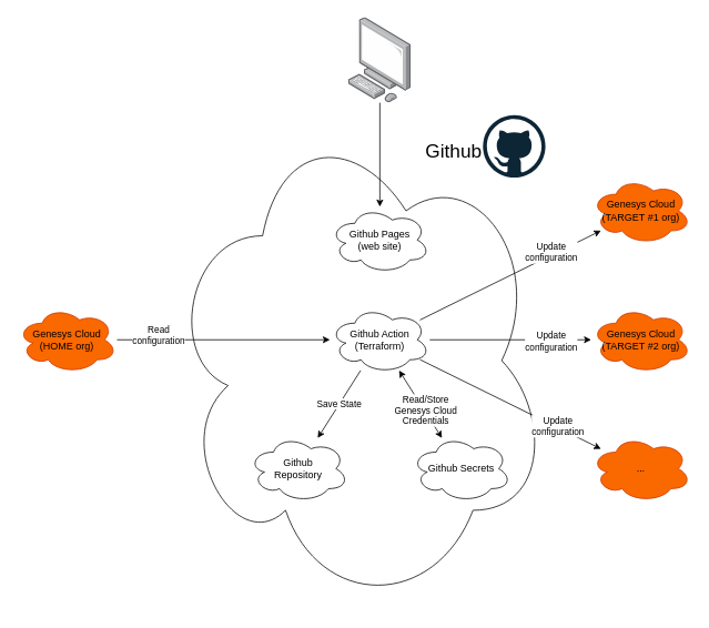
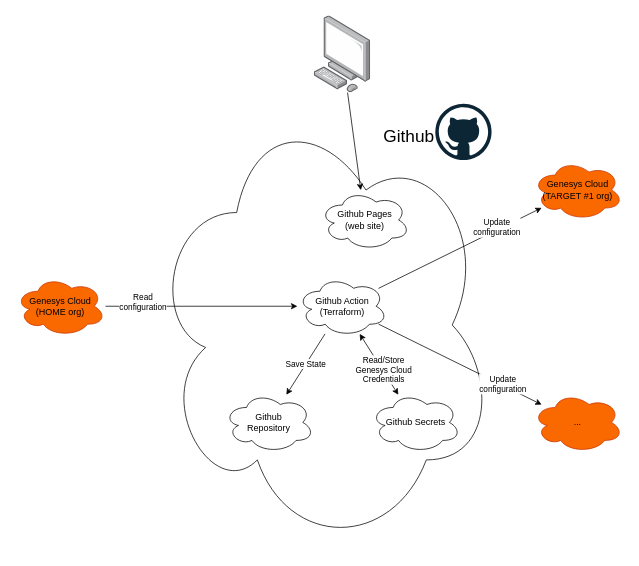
- <mxCell id="12" value="Github Pages&lt;br&gt;(web site)" style="ellipse;shape=cloud;whiteSpace=wrap;html=1;" parent="1" vertex="1"><mxGeometry x="396" y="248" width="120" height="80" as="geometry" /></mxCell>
+ <mxCell id="12" value="Github Pages&lt;br&gt;(web site)" style="ellipse;shape=cloud;whiteSpace=wrap;html=1;" parent="1" vertex="1"><mxGeometry x="426" y="253" width="120" height="80" as="geometry" /></mxCell>
- <mxCell id="10" value="Update&lt;br&gt;configuration" style="endArrow=classic;html=1;" parent="1" source="3" target="6" edge="1"><mxGeometry x="0.509" y="-2" width="50" height="50" relative="1" as="geometry"><mxPoint x="356.652" y="436.292" as="sourcePoint" /><mxPoint x="291.4" y="579.719" as="targetPoint" /><mxPoint as="offset" /></mxGeometry></mxCell>
- <mxCell id="6" value="Genesys Cloud (TARGET #2 org)" style="ellipse;shape=cloud;whiteSpace=wrap;html=1;fillColor=#fa6800;fontColor=#000000;strokeColor=#C73500;" parent="1" vertex="1"><mxGeometry x="710" y="368" width="120" height="80" as="geometry" /></mxCell>
